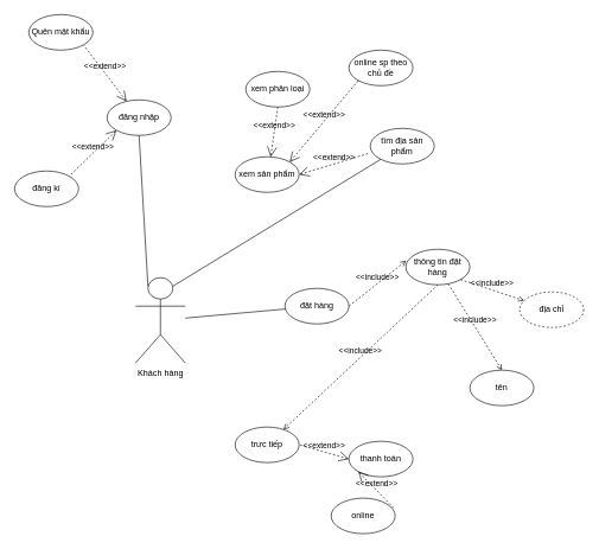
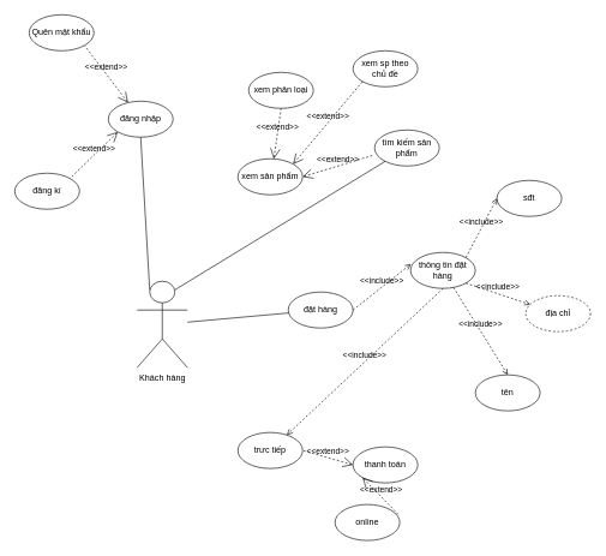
- <mxCell id="9" value="online sp theo chủ đề" style="ellipse;whiteSpace=wrap;html=1;" vertex="1" parent="1"><mxGeometry x="490" y="70" width="90" height="50" as="geometry" /></mxCell>
+ <mxCell id="9" value="xem sp theo chủ đề" style="ellipse;whiteSpace=wrap;html=1;" vertex="1" parent="1"><mxGeometry x="490" y="70" width="90" height="50" as="geometry" /></mxCell>
- <mxCell id="8" value="tìm địa sản phẩm" style="ellipse;whiteSpace=wrap;html=1;" vertex="1" parent="1"><mxGeometry x="520" y="180" width="90" height="50" as="geometry" /></mxCell>
+ <mxCell id="8" value="tìm kiếm sản phẩm" style="ellipse;whiteSpace=wrap;html=1;" vertex="1" parent="1"><mxGeometry x="520" y="180" width="90" height="50" as="geometry" /></mxCell>
+ <mxCell id="15" value="sđt" style="ellipse;whiteSpace=wrap;html=1;" vertex="1" parent="1"><mxGeometry x="690" y="250" width="90" height="50" as="geometry" /></mxCell>
+ <mxCell id="19" value="&amp;lt;&amp;lt;include&amp;gt;&amp;gt;" style="edgeStyle=none;html=1;endArrow=open;verticalAlign=bottom;dashed=1;labelBackgroundColor=none;rounded=0;exitX=1;exitY=0;exitDx=0;exitDy=0;entryX=0;entryY=0.5;entryDx=0;entryDy=0;" edge="1" parent="1" source="12" target="15"><mxGeometry width="160" relative="1" as="geometry"><mxPoint x="350" y="380" as="sourcePoint" /><mxPoint x="510" y="380" as="targetPoint" /></mxGeometry></mxCell>
